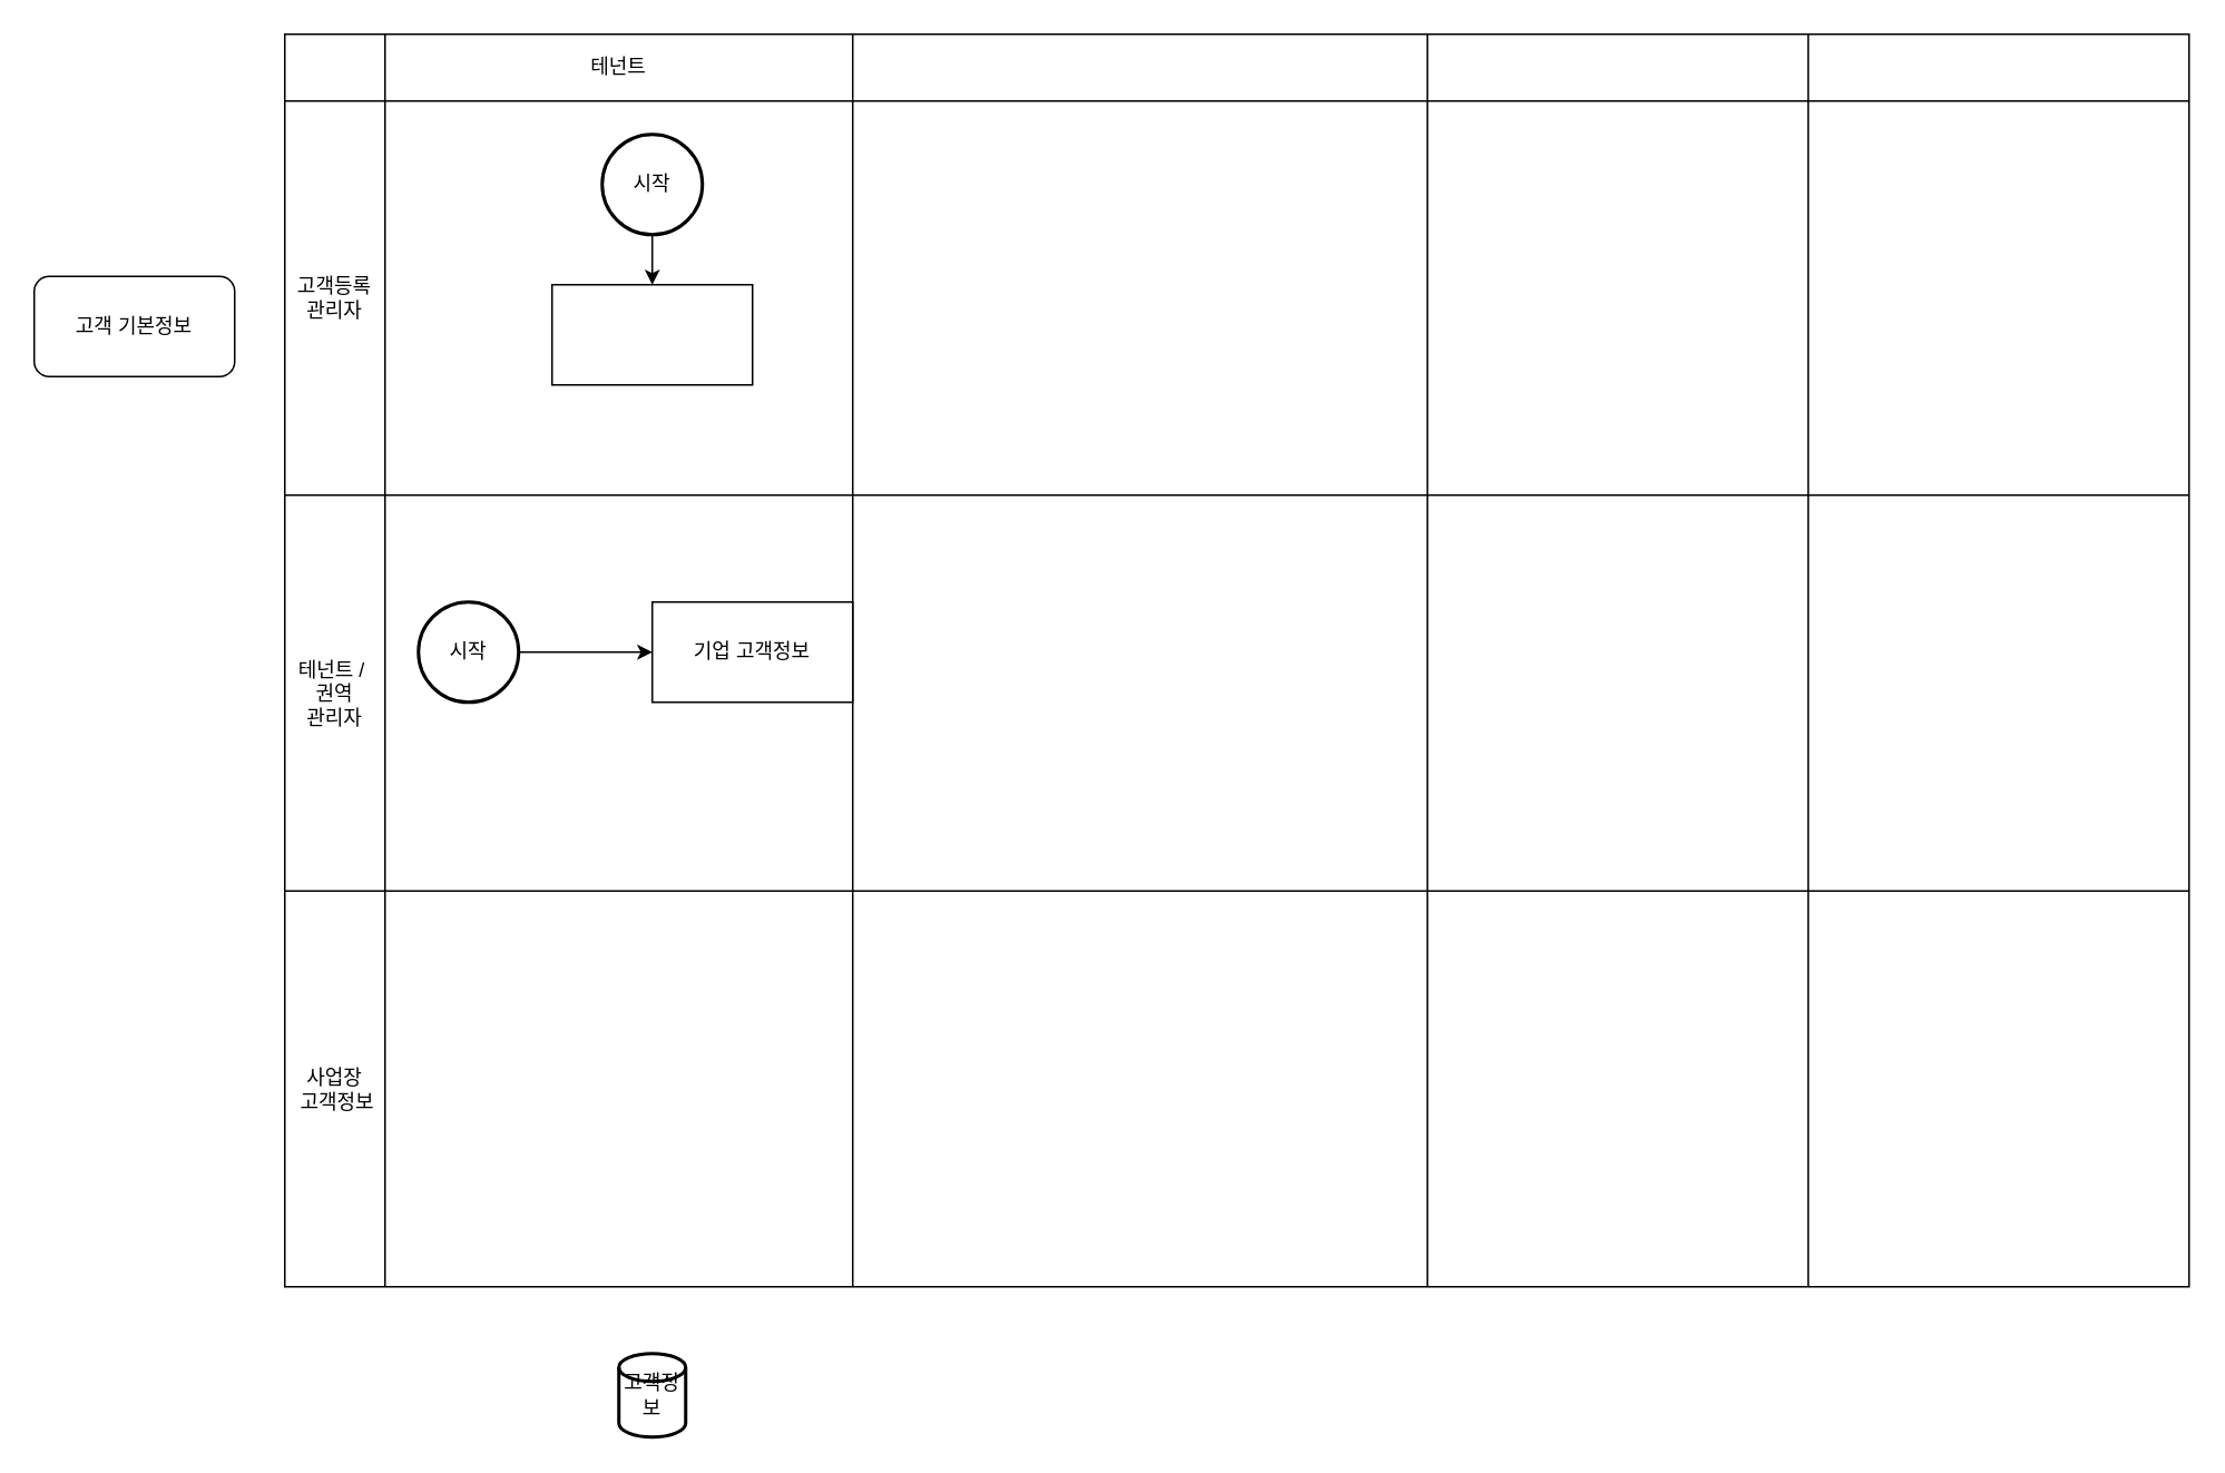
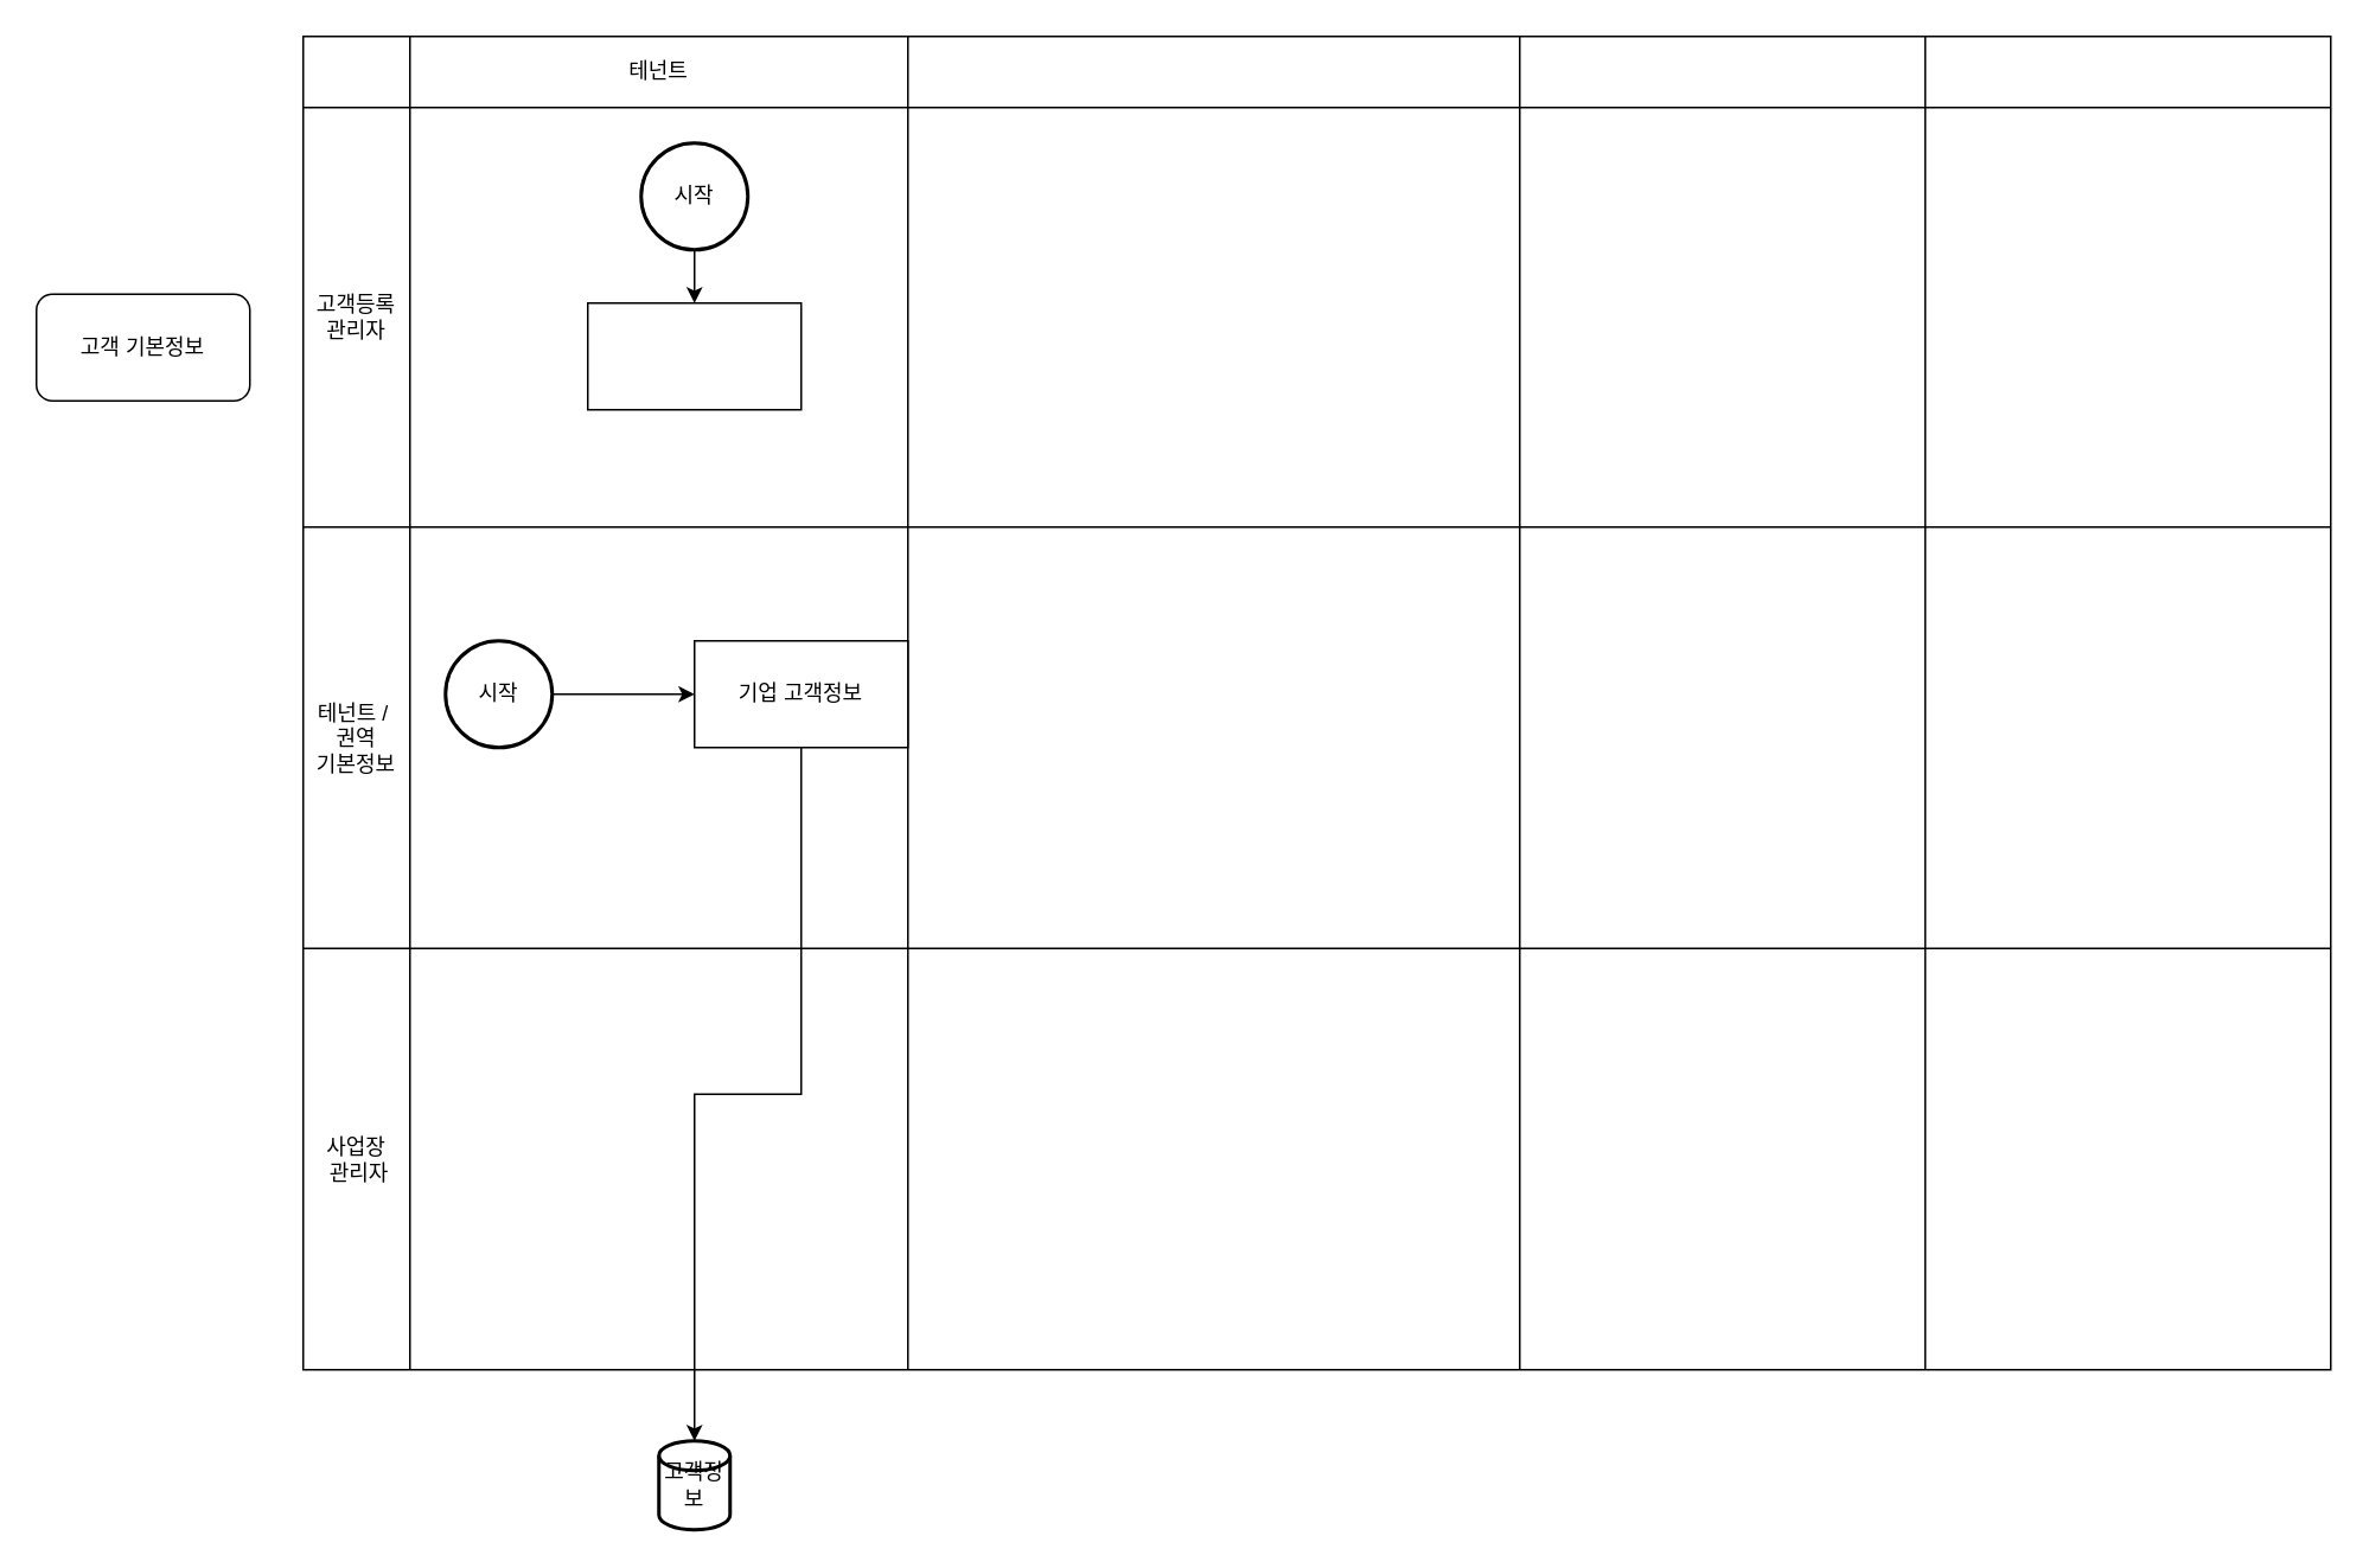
- <mxCell id="16" value="테넌트 /&amp;nbsp;&lt;div&gt;권역&lt;/div&gt;&lt;div&gt;관리자&lt;/div&gt;" style="shape=partialRectangle;html=1;whiteSpace=wrap;connectable=0;strokeColor=inherit;overflow=hidden;fillColor=none;top=0;left=0;bottom=0;right=0;pointerEvents=1;" vertex="1" parent="15"><mxGeometry width="60" height="237" as="geometry"><mxRectangle width="60" height="237" as="alternateBounds" /></mxGeometry></mxCell>
+ <mxCell id="16" value="테넌트 /&amp;nbsp;&lt;div&gt;권역&lt;/div&gt;&lt;div&gt;기본정보&lt;/div&gt;" style="shape=partialRectangle;html=1;whiteSpace=wrap;connectable=0;strokeColor=inherit;overflow=hidden;fillColor=none;top=0;left=0;bottom=0;right=0;pointerEvents=1;" vertex="1" parent="15"><mxGeometry width="60" height="237" as="geometry"><mxRectangle width="60" height="237" as="alternateBounds" /></mxGeometry></mxCell>
+ <mxCell id="35" style="edgeStyle=orthogonalEdgeStyle;rounded=0;orthogonalLoop=1;jettySize=auto;html=1;entryX=0.5;entryY=0;entryDx=0;entryDy=0;entryPerimeter=0;" edge="1" parent="1" source="31" target="34"><mxGeometry relative="1" as="geometry" /></mxCell>
- <mxCell id="22" value="사업장&lt;div&gt;&amp;nbsp;고객정보&lt;/div&gt;" style="shape=partialRectangle;html=1;whiteSpace=wrap;connectable=0;strokeColor=inherit;overflow=hidden;fillColor=none;top=0;left=0;bottom=0;right=0;pointerEvents=1;" vertex="1" parent="21"><mxGeometry width="60" height="237" as="geometry"><mxRectangle width="60" height="237" as="alternateBounds" /></mxGeometry></mxCell>
+ <mxCell id="22" value="사업장&lt;div&gt;&amp;nbsp;관리자&lt;/div&gt;" style="shape=partialRectangle;html=1;whiteSpace=wrap;connectable=0;strokeColor=inherit;overflow=hidden;fillColor=none;top=0;left=0;bottom=0;right=0;pointerEvents=1;" vertex="1" parent="21"><mxGeometry width="60" height="237" as="geometry"><mxRectangle width="60" height="237" as="alternateBounds" /></mxGeometry></mxCell>
